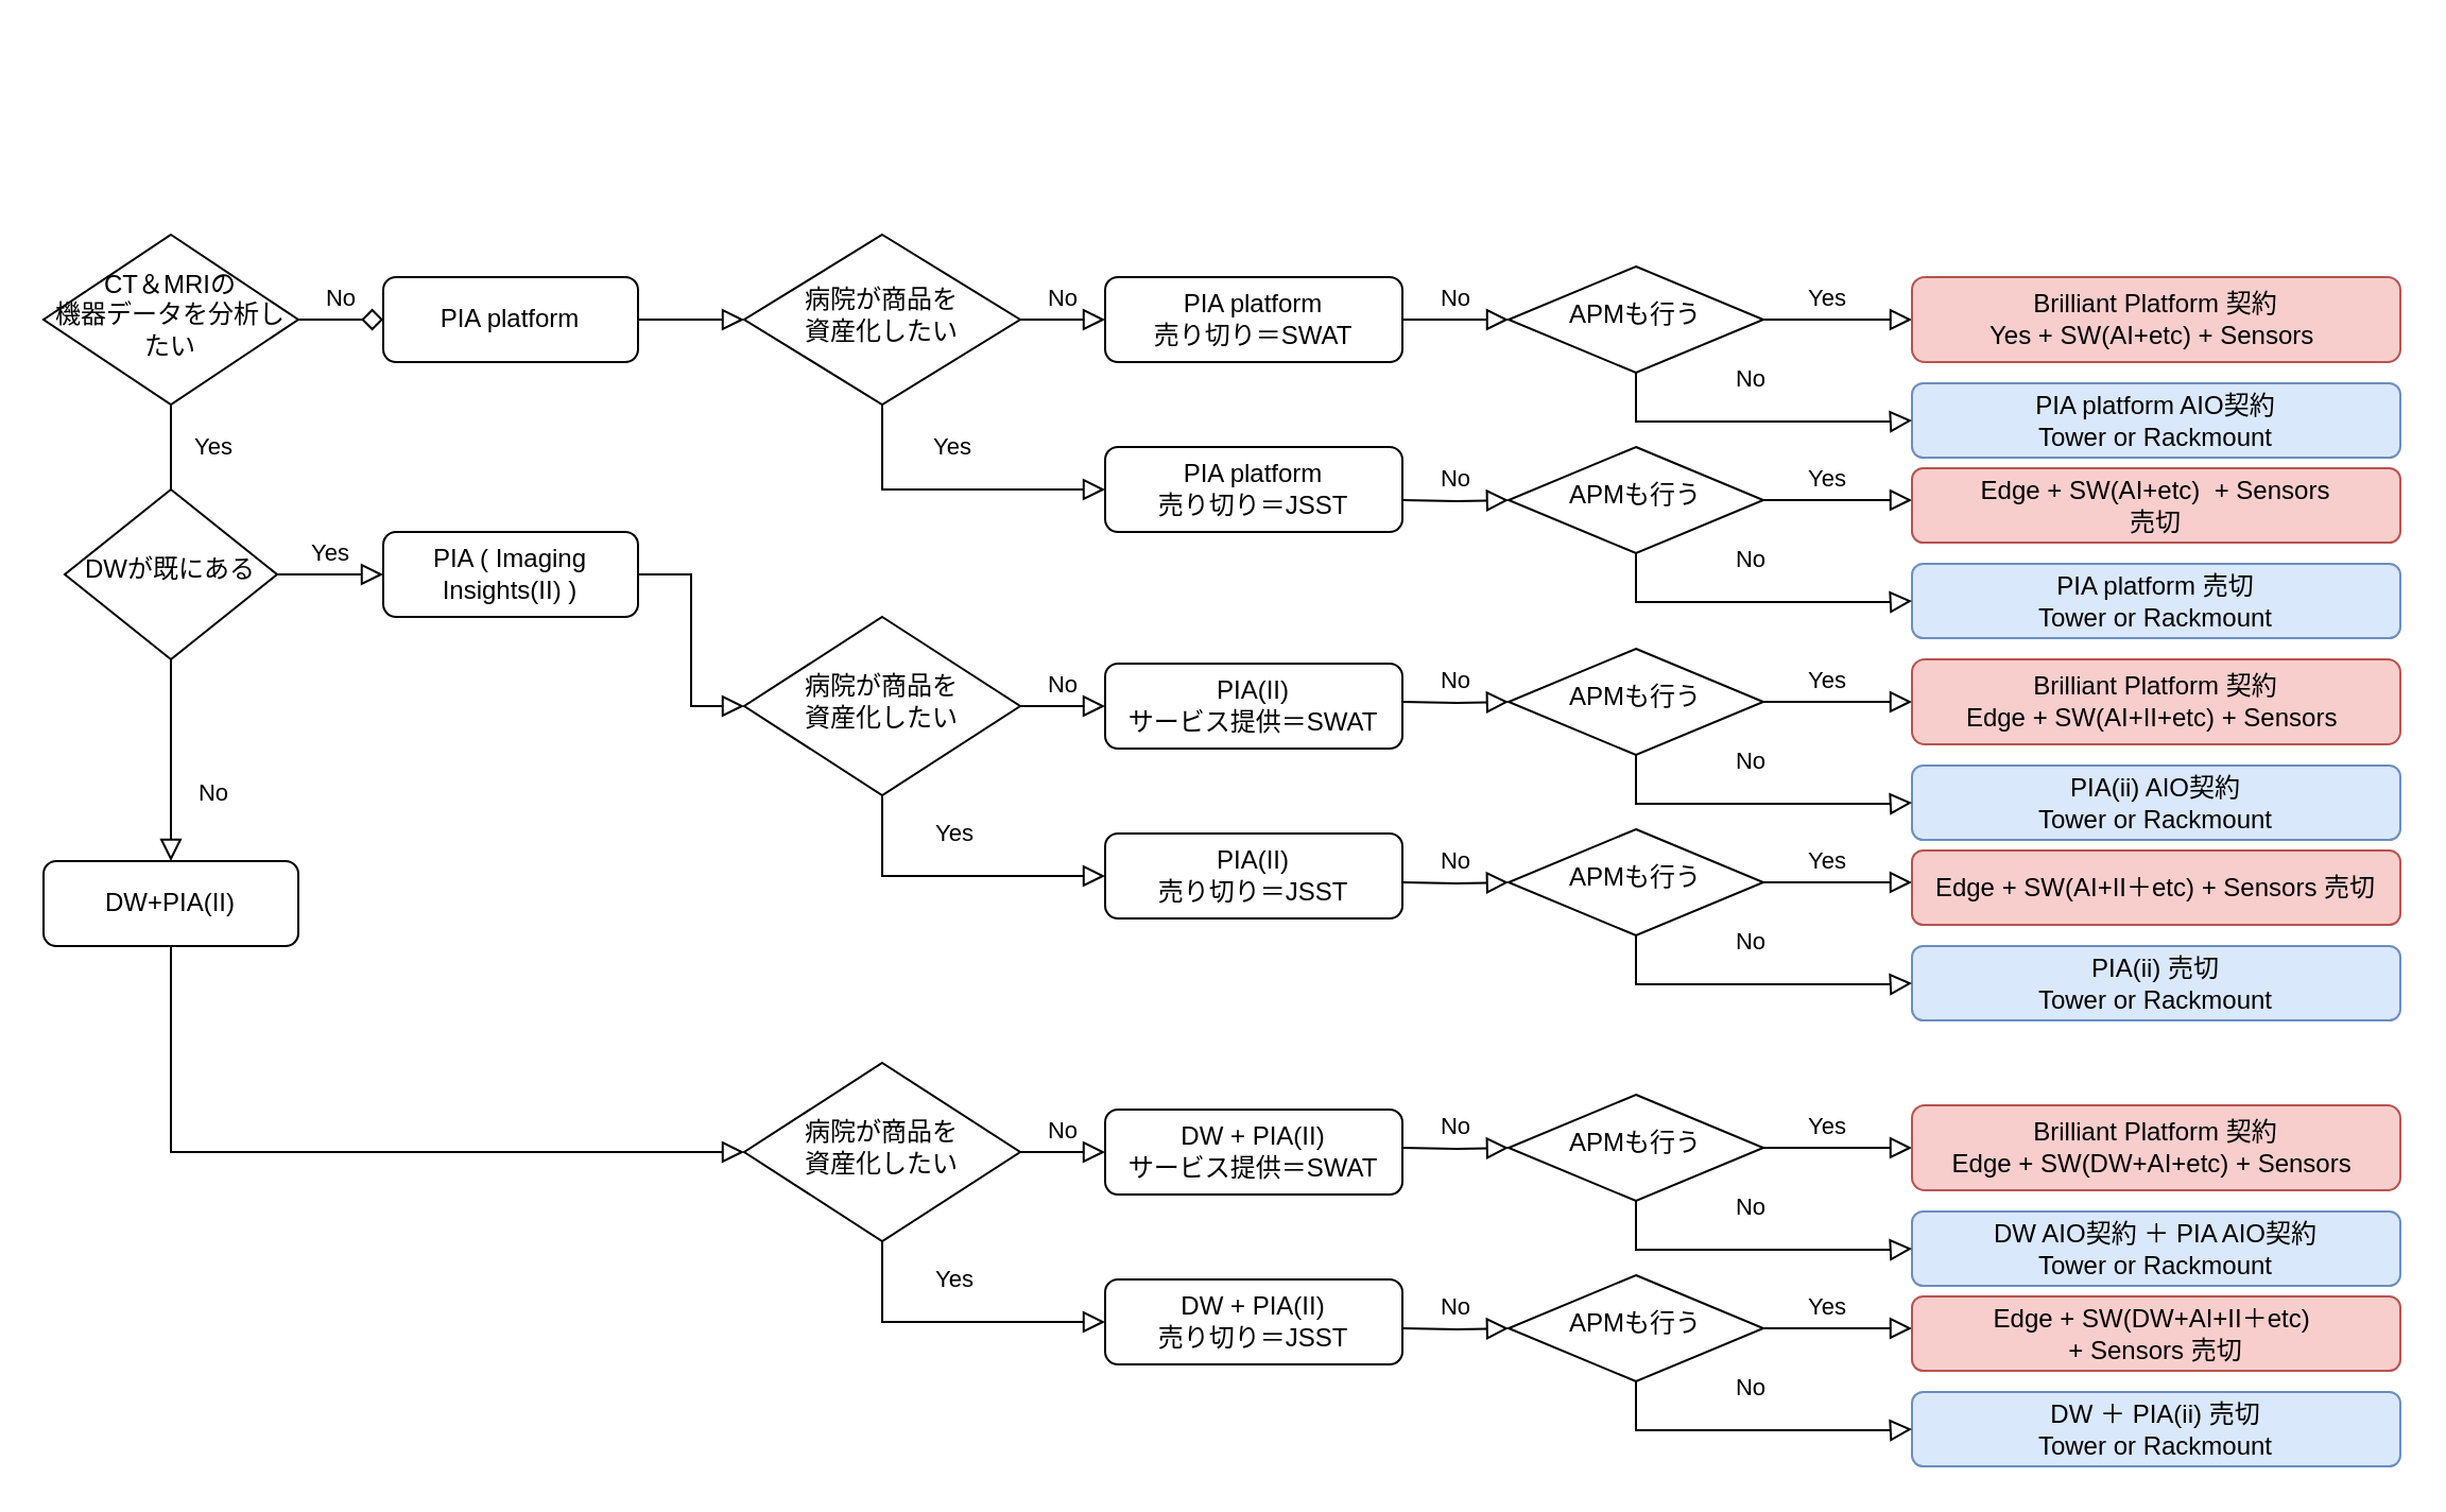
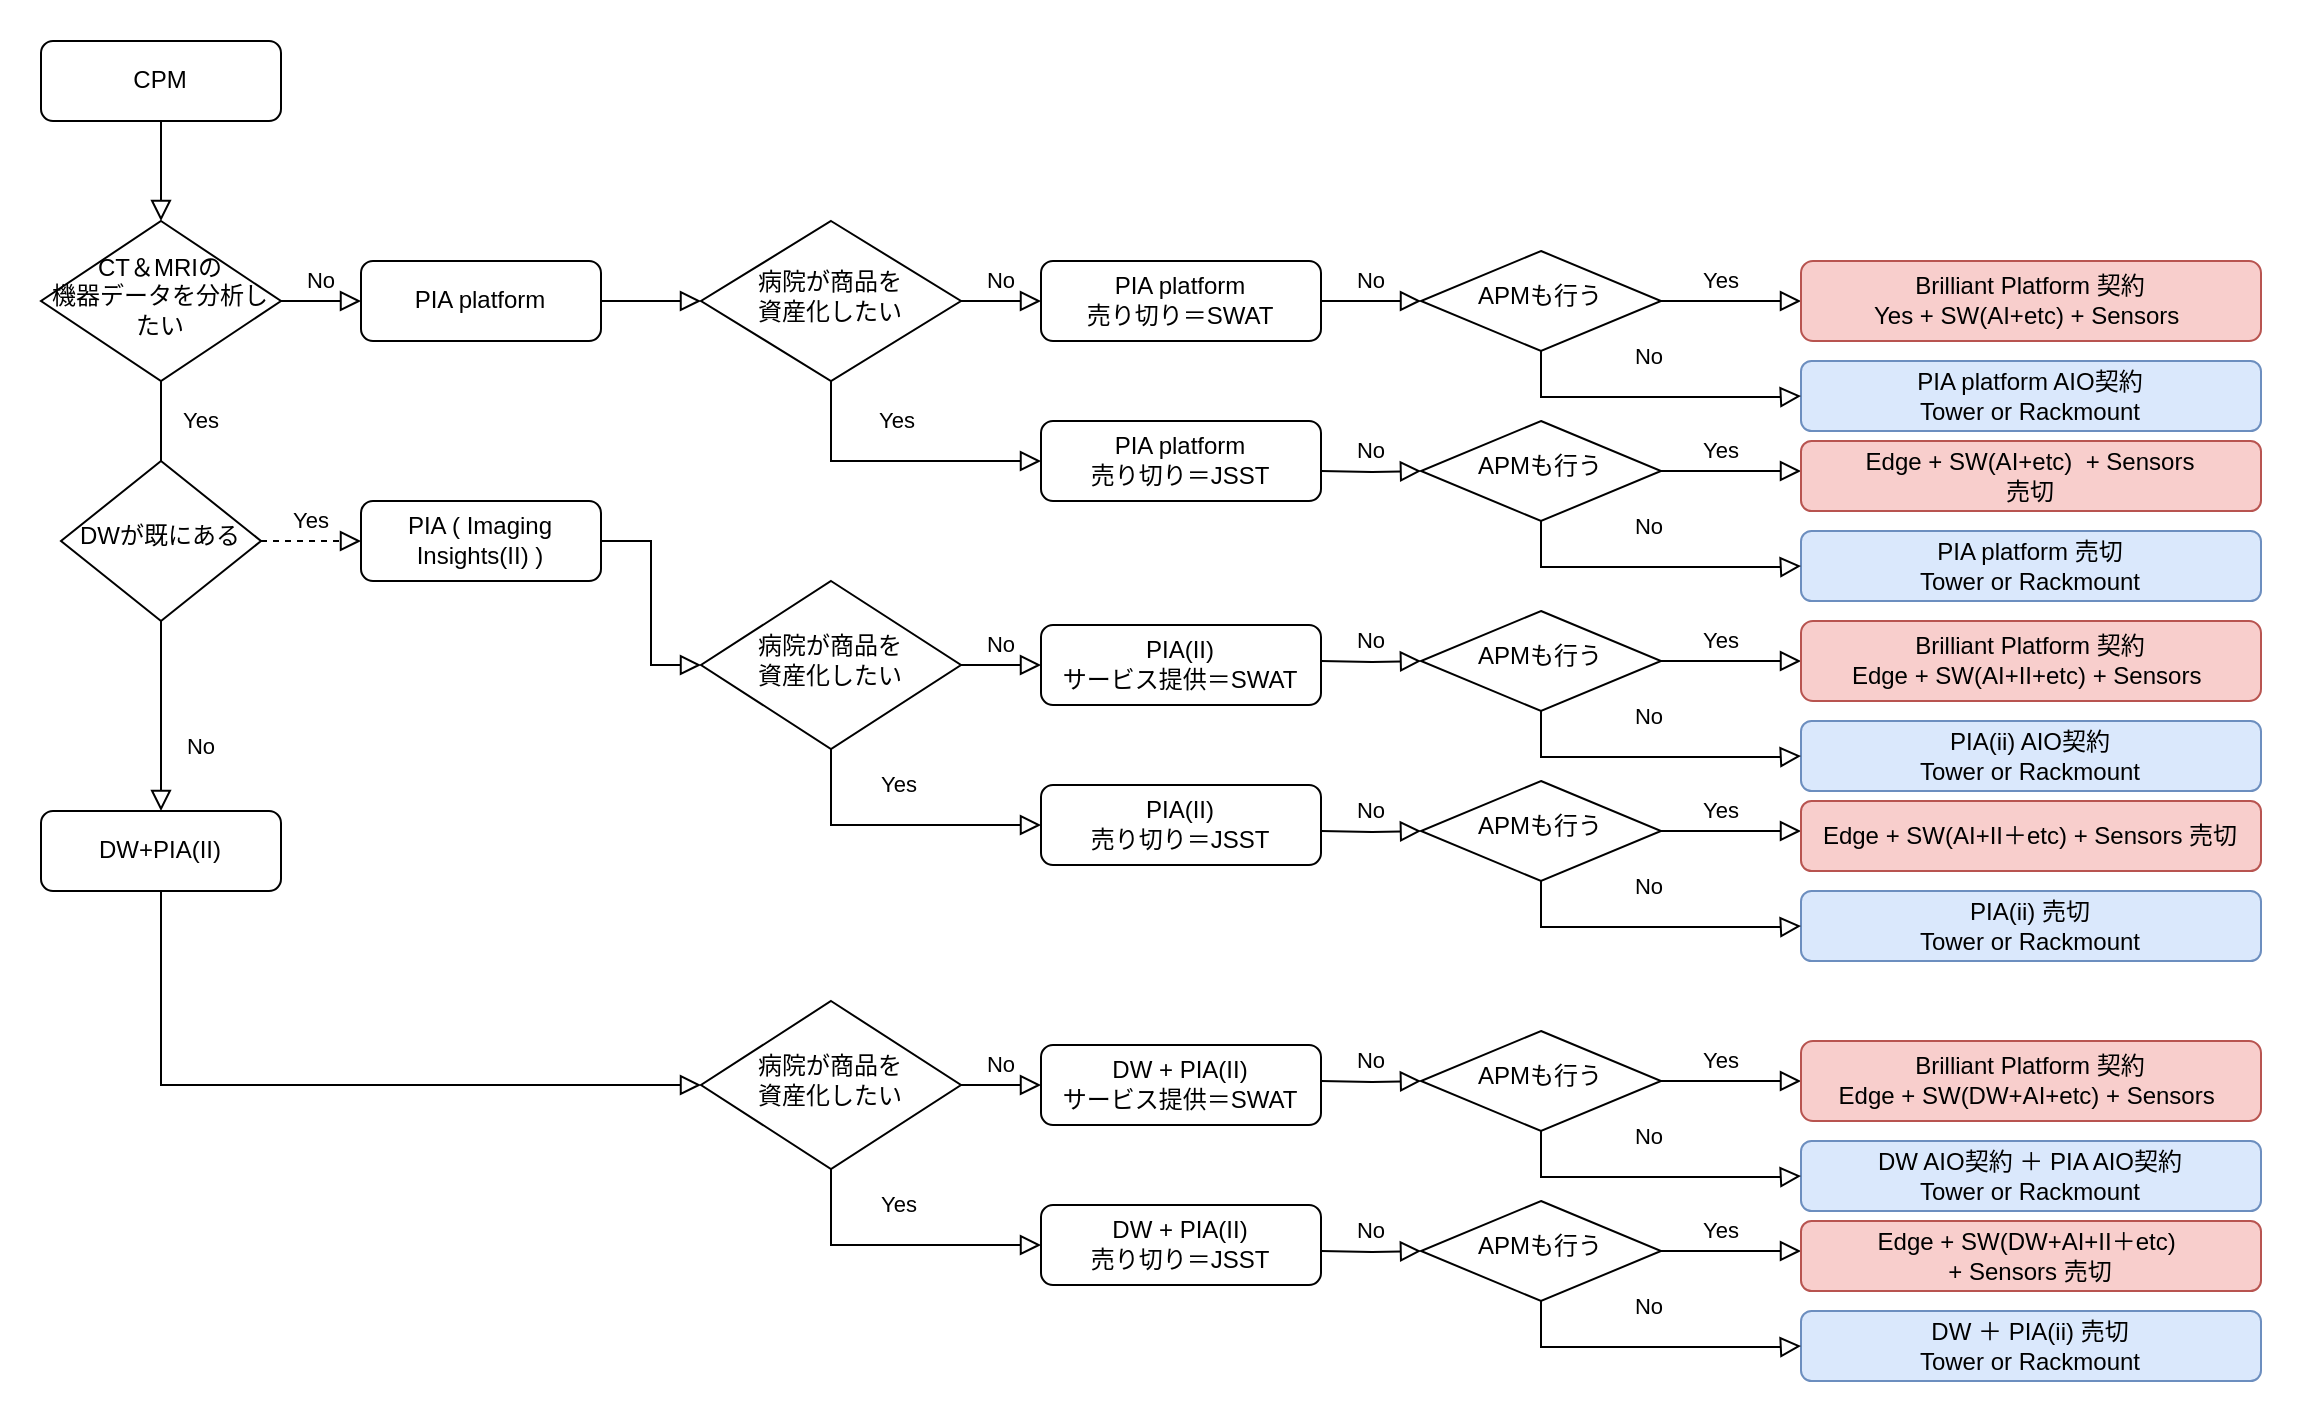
+ <mxCell id="3" value="CPM" style="rounded=1;whiteSpace=wrap;html=1;fontSize=12;glass=0;strokeWidth=1;shadow=0;" parent="1" vertex="1"><mxGeometry x="20" y="20" width="120" height="40" as="geometry" /></mxCell>
+ <mxCell id="2" value="" style="rounded=0;html=1;jettySize=auto;orthogonalLoop=1;fontSize=11;endArrow=block;endFill=0;endSize=8;strokeWidth=1;shadow=0;labelBackgroundColor=none;edgeStyle=orthogonalEdgeStyle;" parent="1" source="3" target="6" edge="1"><mxGeometry relative="1" as="geometry" /></mxCell>
- <mxCell id="5" value="No" style="edgeStyle=orthogonalEdgeStyle;rounded=0;html=1;jettySize=auto;orthogonalLoop=1;fontSize=11;endArrow=diamond;endFill=0;endSize=8;strokeWidth=1;shadow=0;labelBackgroundColor=none;" parent="1" source="6" target="7" edge="1"><mxGeometry y="10" relative="1" as="geometry"><mxPoint as="offset" /></mxGeometry></mxCell>
+ <mxCell id="5" value="No" style="edgeStyle=orthogonalEdgeStyle;rounded=0;html=1;jettySize=auto;orthogonalLoop=1;fontSize=11;endArrow=block;endFill=0;endSize=8;strokeWidth=1;shadow=0;labelBackgroundColor=none;" parent="1" source="6" target="7" edge="1"><mxGeometry y="10" relative="1" as="geometry"><mxPoint as="offset" /></mxGeometry></mxCell>
- <mxCell id="9" value="Yes" style="edgeStyle=orthogonalEdgeStyle;rounded=0;html=1;jettySize=auto;orthogonalLoop=1;fontSize=11;endArrow=block;endFill=0;endSize=8;strokeWidth=1;shadow=0;labelBackgroundColor=none;" parent="1" source="10" target="12" edge="1"><mxGeometry y="10" relative="1" as="geometry"><mxPoint as="offset" /></mxGeometry></mxCell>
+ <mxCell id="9" value="Yes" style="edgeStyle=orthogonalEdgeStyle;rounded=0;html=1;jettySize=auto;orthogonalLoop=1;fontSize=11;endArrow=block;endFill=0;endSize=8;strokeWidth=1;shadow=0;labelBackgroundColor=none;dashed=1;" parent="1" source="10" target="12" edge="1"><mxGeometry y="10" relative="1" as="geometry"><mxPoint as="offset" /></mxGeometry></mxCell>
